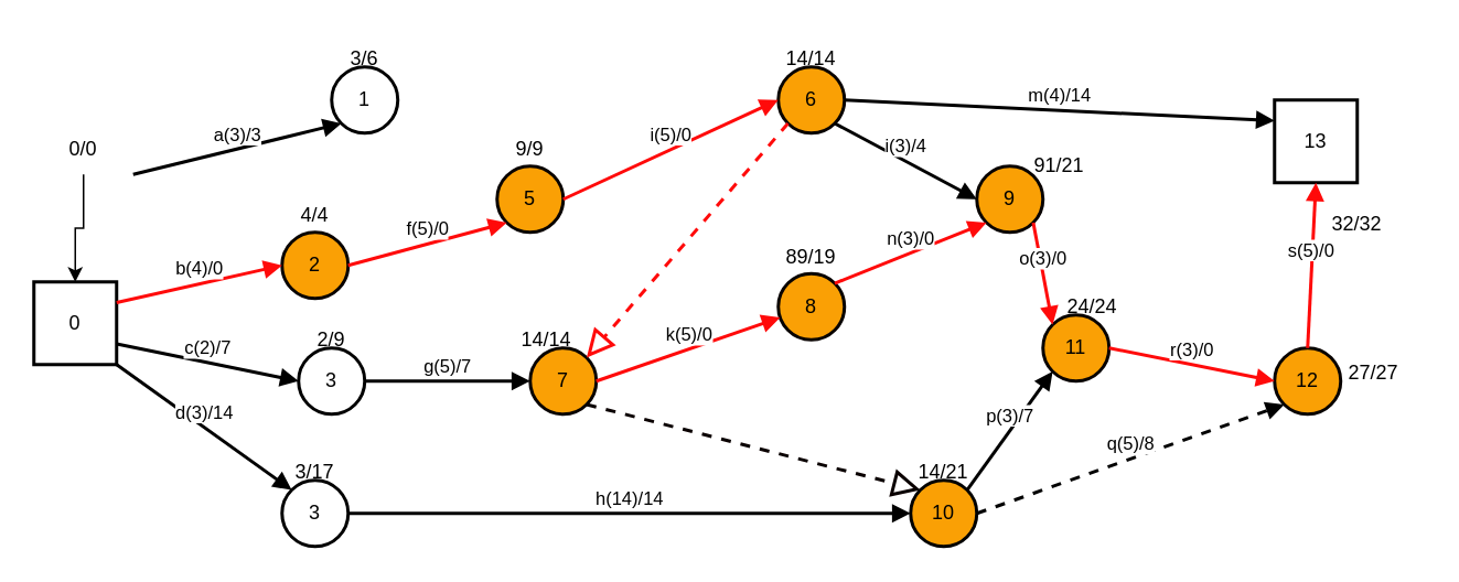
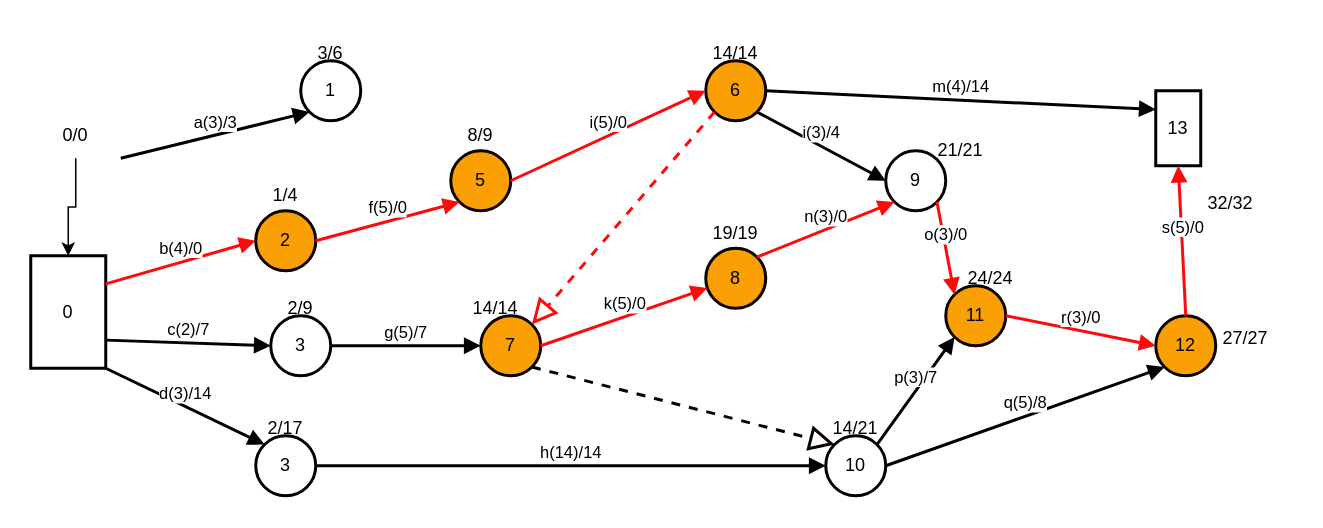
- <mxCell id="14" value="13" style="whiteSpace=wrap;html=1;aspect=fixed;strokeWidth=2;" parent="1" vertex="1"><mxGeometry x="770" y="60" width="50" height="50" as="geometry" /></mxCell>
+ <mxCell id="14" value="13" style="whiteSpace=wrap;html=1;aspect=fixed;strokeWidth=2;" parent="1" vertex="1"><mxGeometry x="770" y="60" width="30" height="50" as="geometry" /></mxCell>
- <mxCell id="41" value="9/9" style="text;html=1;strokeColor=none;fillColor=none;align=center;verticalAlign=middle;whiteSpace=wrap;rounded=0;strokeWidth=2;" parent="1" vertex="1"><mxGeometry x="290" y="75" width="60" height="30" as="geometry" /></mxCell>
+ <mxCell id="41" value="8/9" style="text;html=1;strokeColor=none;fillColor=none;align=center;verticalAlign=middle;whiteSpace=wrap;rounded=0;strokeWidth=2;" parent="1" vertex="1"><mxGeometry x="290" y="75" width="60" height="30" as="geometry" /></mxCell>
- <mxCell id="45" value="91/21" style="text;html=1;strokeColor=none;fillColor=none;align=center;verticalAlign=middle;whiteSpace=wrap;rounded=0;strokeWidth=2;" parent="1" vertex="1"><mxGeometry x="610" y="85" width="60" height="30" as="geometry" /></mxCell>
+ <mxCell id="45" value="21/21" style="text;html=1;strokeColor=none;fillColor=none;align=center;verticalAlign=middle;whiteSpace=wrap;rounded=0;strokeWidth=2;" parent="1" vertex="1"><mxGeometry x="610" y="85" width="60" height="30" as="geometry" /></mxCell>
- <mxCell id="6" value="9" style="ellipse;whiteSpace=wrap;html=1;aspect=fixed;fillColor=#FAA005;fontColor=#000000;strokeColor=#080200;strokeWidth=2;" parent="1" vertex="1"><mxGeometry x="590" y="100" width="40" height="40" as="geometry" /></mxCell>
+ <mxCell id="6" value="9" style="ellipse;whiteSpace=wrap;html=1;aspect=fixed;fillColor=#ffffff;fontColor=#000000;strokeColor=#080200;strokeWidth=2;" parent="1" vertex="1"><mxGeometry x="590" y="100" width="40" height="40" as="geometry" /></mxCell>
- <mxCell id="24" value="4/4" style="text;html=1;strokeColor=none;fillColor=none;align=center;verticalAlign=middle;whiteSpace=wrap;rounded=0;strokeWidth=2;" parent="1" vertex="1"><mxGeometry x="160" y="115" width="60" height="30" as="geometry" /></mxCell>
+ <mxCell id="24" value="1/4" style="text;html=1;strokeColor=none;fillColor=none;align=center;verticalAlign=middle;whiteSpace=wrap;rounded=0;strokeWidth=2;" parent="1" vertex="1"><mxGeometry x="160" y="115" width="60" height="30" as="geometry" /></mxCell>
- <mxCell id="44" value="89/19" style="text;html=1;strokeColor=none;fillColor=none;align=center;verticalAlign=middle;whiteSpace=wrap;rounded=0;strokeWidth=2;" parent="1" vertex="1"><mxGeometry x="460" y="140" width="60" height="30" as="geometry" /></mxCell>
+ <mxCell id="44" value="19/19" style="text;html=1;strokeColor=none;fillColor=none;align=center;verticalAlign=middle;whiteSpace=wrap;rounded=0;strokeWidth=2;" parent="1" vertex="1"><mxGeometry x="460" y="140" width="60" height="30" as="geometry" /></mxCell>
- <mxCell id="13" value="0" style="whiteSpace=wrap;html=1;aspect=fixed;strokeWidth=2;" parent="1" vertex="1"><mxGeometry x="20" y="170" width="50" height="50" as="geometry" /></mxCell>
+ <mxCell id="13" value="0" style="whiteSpace=wrap;html=1;aspect=fixed;strokeWidth=2;" parent="1" vertex="1"><mxGeometry x="20" y="170" width="50" height="75" as="geometry" /></mxCell>
- <mxCell id="32" value="q(5)/8" style="html=1;verticalAlign=bottom;endArrow=block;rounded=0;exitX=1;exitY=0.5;exitDx=0;exitDy=0;entryX=0;entryY=1;entryDx=0;entryDy=0;strokeWidth=2;dashed=1;" parent="1" source="5" target="7" edge="1"><mxGeometry width="80" relative="1" as="geometry"><mxPoint x="594.142" y="305.858" as="sourcePoint" /><mxPoint x="635.858" y="219.142" as="targetPoint" /></mxGeometry></mxCell>
+ <mxCell id="32" value="q(5)/8" style="html=1;verticalAlign=bottom;endArrow=block;rounded=0;exitX=1;exitY=0.5;exitDx=0;exitDy=0;entryX=0;entryY=1;entryDx=0;entryDy=0;strokeWidth=2;" parent="1" source="5" target="7" edge="1"><mxGeometry width="80" relative="1" as="geometry"><mxPoint x="594.142" y="305.858" as="sourcePoint" /><mxPoint x="635.858" y="219.142" as="targetPoint" /></mxGeometry></mxCell>
- <mxCell id="26" value="3/17" style="text;html=1;strokeColor=none;fillColor=none;align=center;verticalAlign=middle;whiteSpace=wrap;rounded=0;strokeWidth=2;" parent="1" vertex="1"><mxGeometry x="160" y="270" width="60" height="30" as="geometry" /></mxCell>
+ <mxCell id="26" value="2/17" style="text;html=1;strokeColor=none;fillColor=none;align=center;verticalAlign=middle;whiteSpace=wrap;rounded=0;strokeWidth=2;" parent="1" vertex="1"><mxGeometry x="160" y="270" width="60" height="30" as="geometry" /></mxCell>
- <mxCell id="5" value="10" style="ellipse;whiteSpace=wrap;html=1;aspect=fixed;strokeWidth=2;fillColor=#faa005;" parent="1" vertex="1"><mxGeometry x="550" y="290" width="40" height="40" as="geometry" /></mxCell>
+ <mxCell id="5" value="10" style="ellipse;whiteSpace=wrap;html=1;aspect=fixed;strokeWidth=2;" parent="1" vertex="1"><mxGeometry x="550" y="290" width="40" height="40" as="geometry" /></mxCell>
